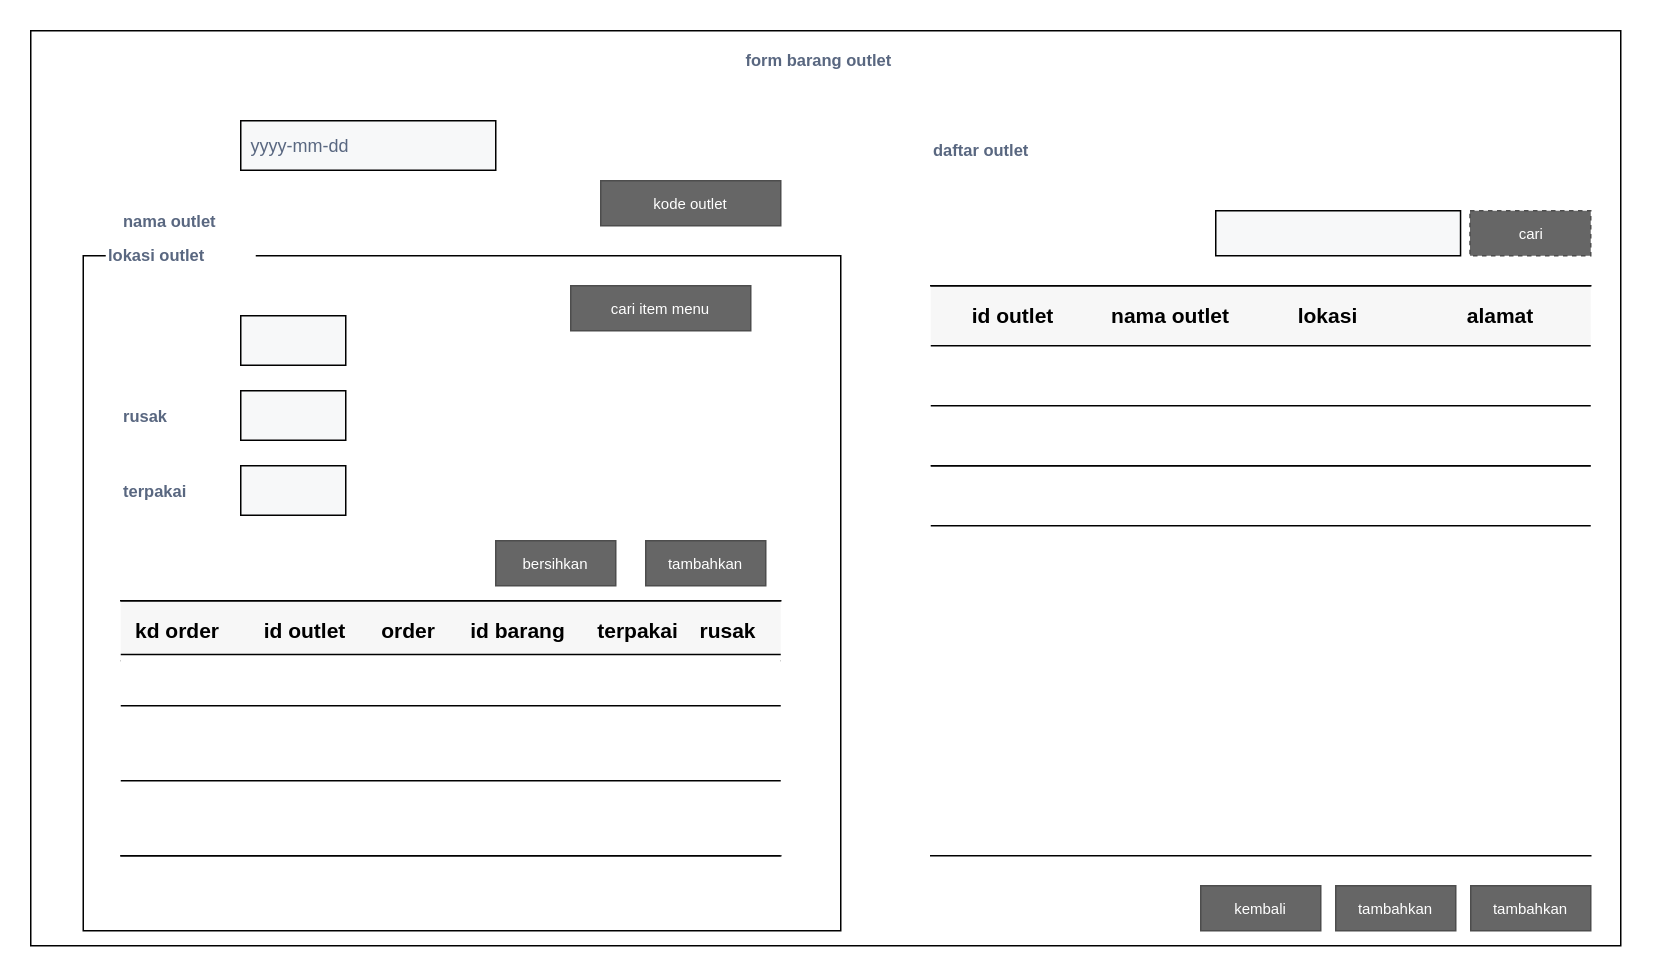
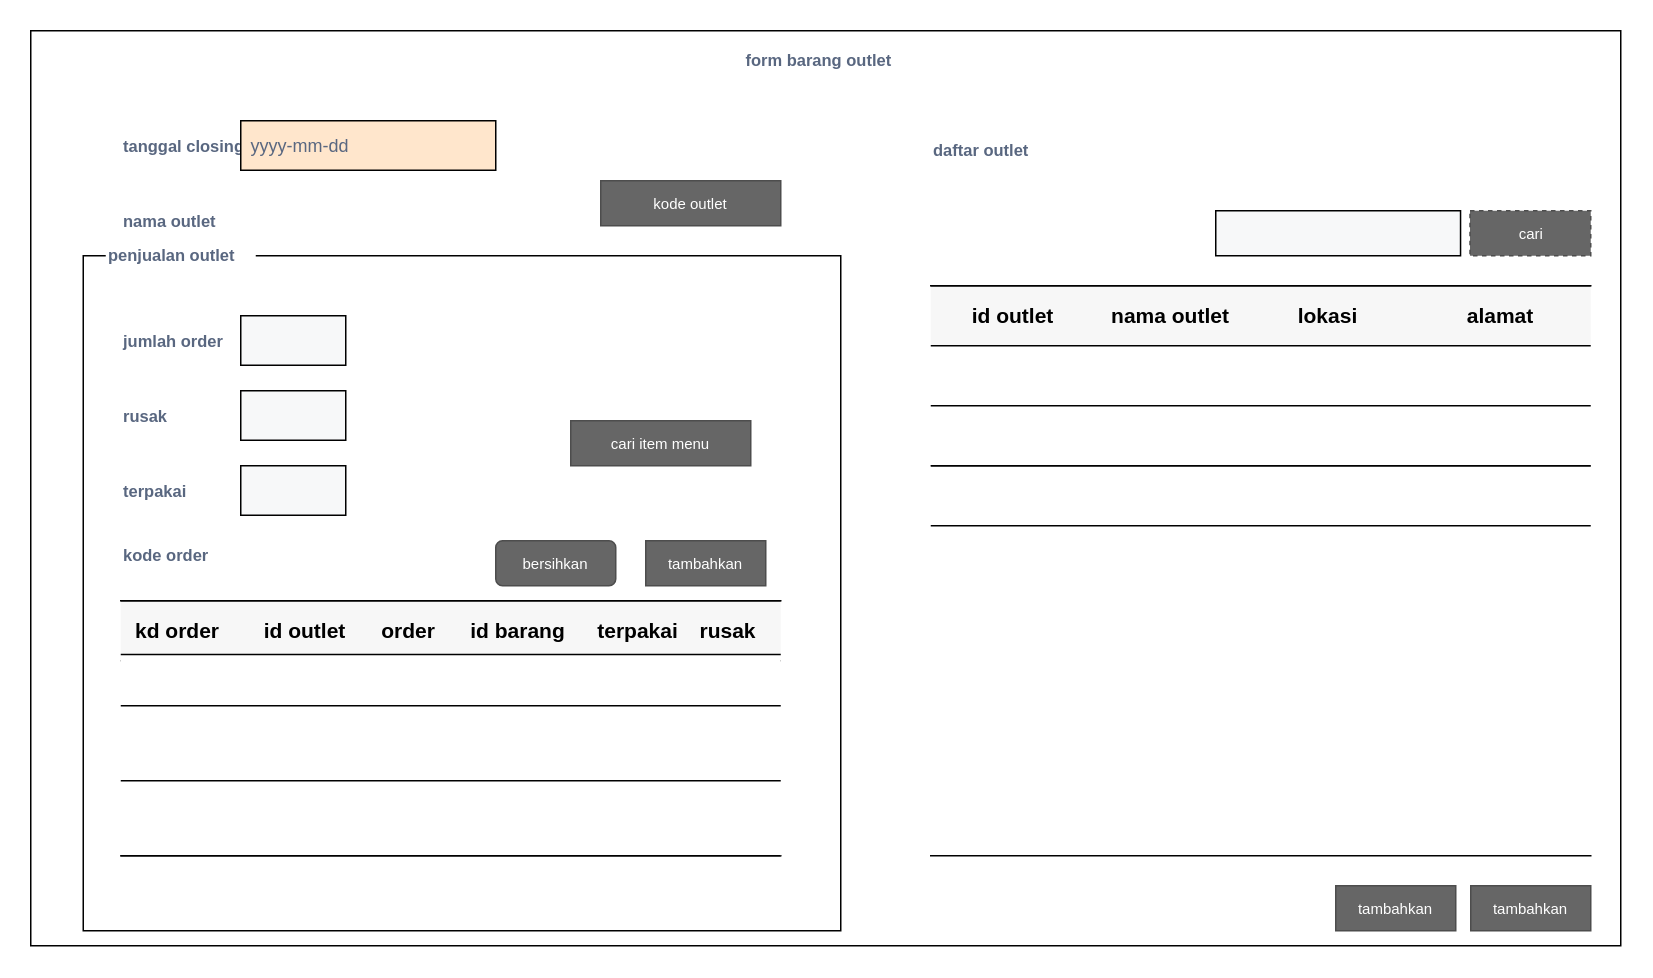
+ <mxCell id="9" value="tanggal closing" style="fillColor=none;strokeColor=none;html=1;fontSize=11;fontStyle=0;align=left;fontColor=#596780;fontStyle=1;fontSize=11;comic=0;" vertex="1" parent="8"><mxGeometry y="6.5" width="70" height="20" as="geometry" /></mxCell>
- <mxCell id="10" value="yyyy-mm-dd" style="rounded=0;arcSize=9;fillColor=#F7F8F9;align=left;spacingLeft=5;strokeColor=#000000;html=1;strokeWidth=1;fontColor=#596780;fontSize=12;comic=0;" vertex="1" parent="8"><mxGeometry x="80" width="170" height="33" as="geometry" /></mxCell>
+ <mxCell id="10" value="yyyy-mm-dd" style="rounded=0;arcSize=9;fillColor=#ffe6cc;align=left;spacingLeft=5;strokeColor=#000000;html=1;strokeWidth=1;fontColor=#596780;fontSize=12;comic=0;" vertex="1" parent="8"><mxGeometry x="80" width="170" height="33" as="geometry" /></mxCell>
- <mxCell id="7" value="lokasi outlet" style="fillColor=#ffffff;strokeColor=none;html=1;fontSize=11;fontStyle=0;align=left;fontColor=#596780;fontStyle=1;fontSize=11;comic=0;" vertex="1" parent="1"><mxGeometry x="70" y="160" width="100" height="20" as="geometry" /></mxCell>
+ <mxCell id="7" value="penjualan outlet" style="fillColor=#ffffff;strokeColor=none;html=1;fontSize=11;fontStyle=0;align=left;fontColor=#596780;fontStyle=1;fontSize=11;comic=0;" vertex="1" parent="1"><mxGeometry x="70" y="160" width="100" height="20" as="geometry" /></mxCell>
- <mxCell id="4" value="cari item menu" style="rounded=0;html=1;shadow=0;dashed=0;whiteSpace=wrap;fontSize=10;fillColor=#666666;align=center;strokeColor=#4D4D4D;fontColor=#ffffff;comic=0;" vertex="1" parent="1"><mxGeometry x="380" y="190" width="120" height="30" as="geometry" /></mxCell>
+ <mxCell id="4" value="cari item menu" style="rounded=0;html=1;shadow=0;dashed=0;whiteSpace=wrap;fontSize=10;fillColor=#666666;align=center;strokeColor=#4D4D4D;fontColor=#ffffff;comic=0;" vertex="1" parent="1"><mxGeometry x="380" y="280" width="120" height="30" as="geometry" /></mxCell>
+ <mxCell id="41" value="jumlah order" style="fillColor=none;strokeColor=none;html=1;fontSize=11;fontStyle=0;align=left;fontColor=#596780;fontStyle=1;fontSize=11;comic=0;" vertex="1" parent="40"><mxGeometry y="6.5" width="70" height="20" as="geometry" /></mxCell>
+ <mxCell id="11" value="kode order" style="fillColor=none;strokeColor=none;html=1;fontSize=11;fontStyle=0;align=left;fontColor=#596780;fontStyle=1;fontSize=11;comic=0;" vertex="1" parent="1"><mxGeometry x="80" y="360" width="70" height="20" as="geometry" /></mxCell>
- <mxCell id="22" value="bersihkan" style="rounded=0;html=1;shadow=0;dashed=0;whiteSpace=wrap;fontSize=10;fillColor=#666666;align=center;strokeColor=#4D4D4D;fontColor=#ffffff;comic=0;" vertex="1" parent="1"><mxGeometry x="330" y="360" width="80" height="30" as="geometry" /></mxCell>
+ <mxCell id="22" value="bersihkan" style="html=1;shadow=0;dashed=0;whiteSpace=wrap;fontSize=10;fillColor=#666666;align=center;strokeColor=#4D4D4D;fontColor=#ffffff;comic=0;rounded=1;" vertex="1" parent="1"><mxGeometry x="330" y="360" width="80" height="30" as="geometry" /></mxCell>
- <mxCell id="37" value="kembali" style="rounded=0;html=1;shadow=0;dashed=0;whiteSpace=wrap;fontSize=10;fillColor=#666666;align=center;strokeColor=#4D4D4D;fontColor=#ffffff;comic=0;" vertex="1" parent="1"><mxGeometry x="800" y="590" width="80" height="30" as="geometry" /></mxCell>
